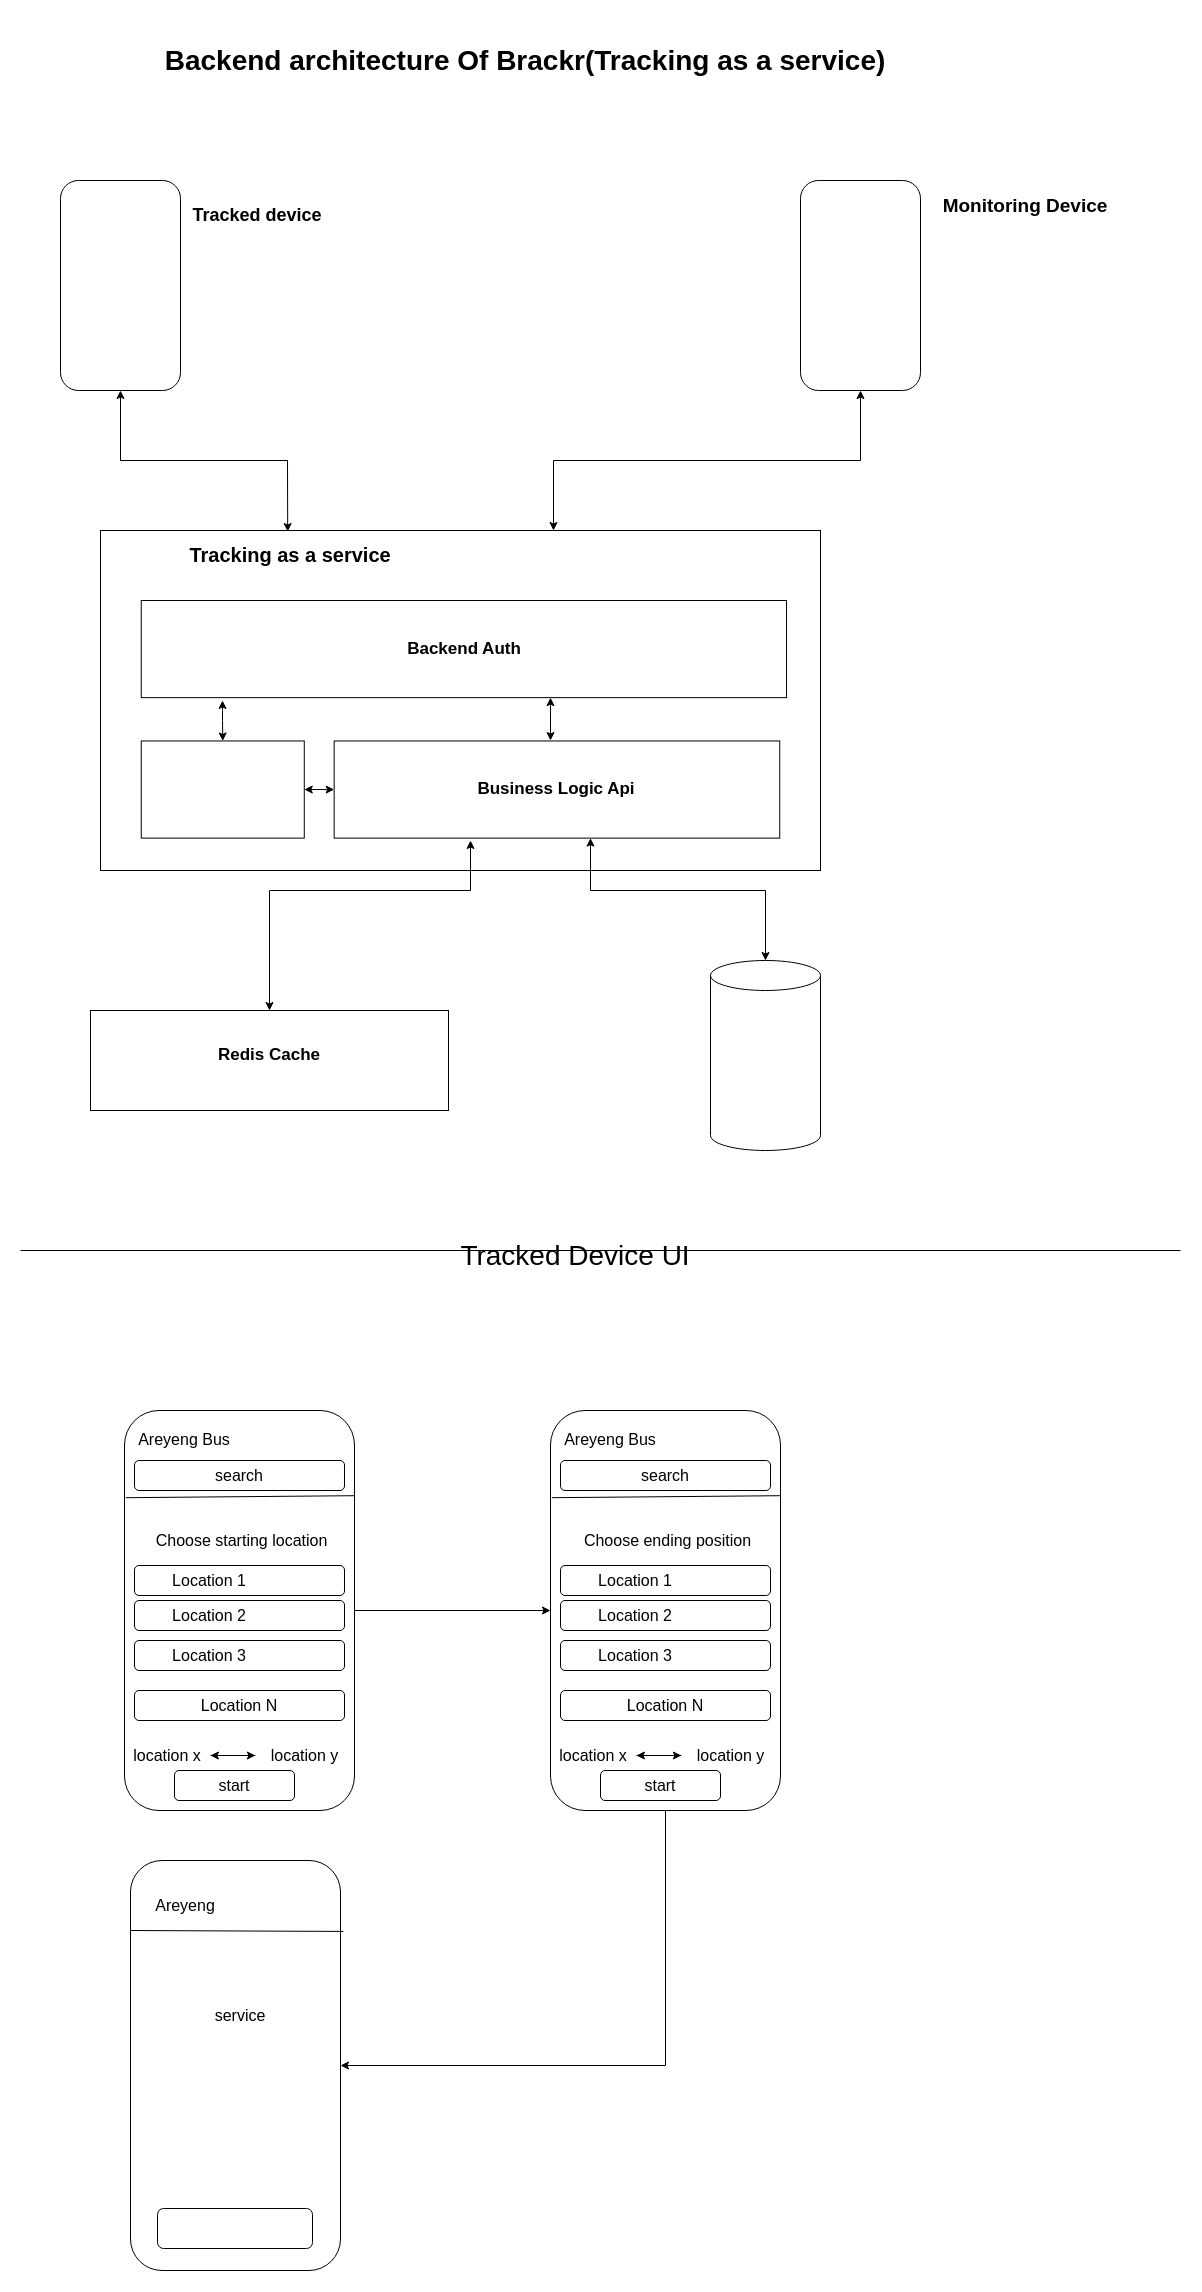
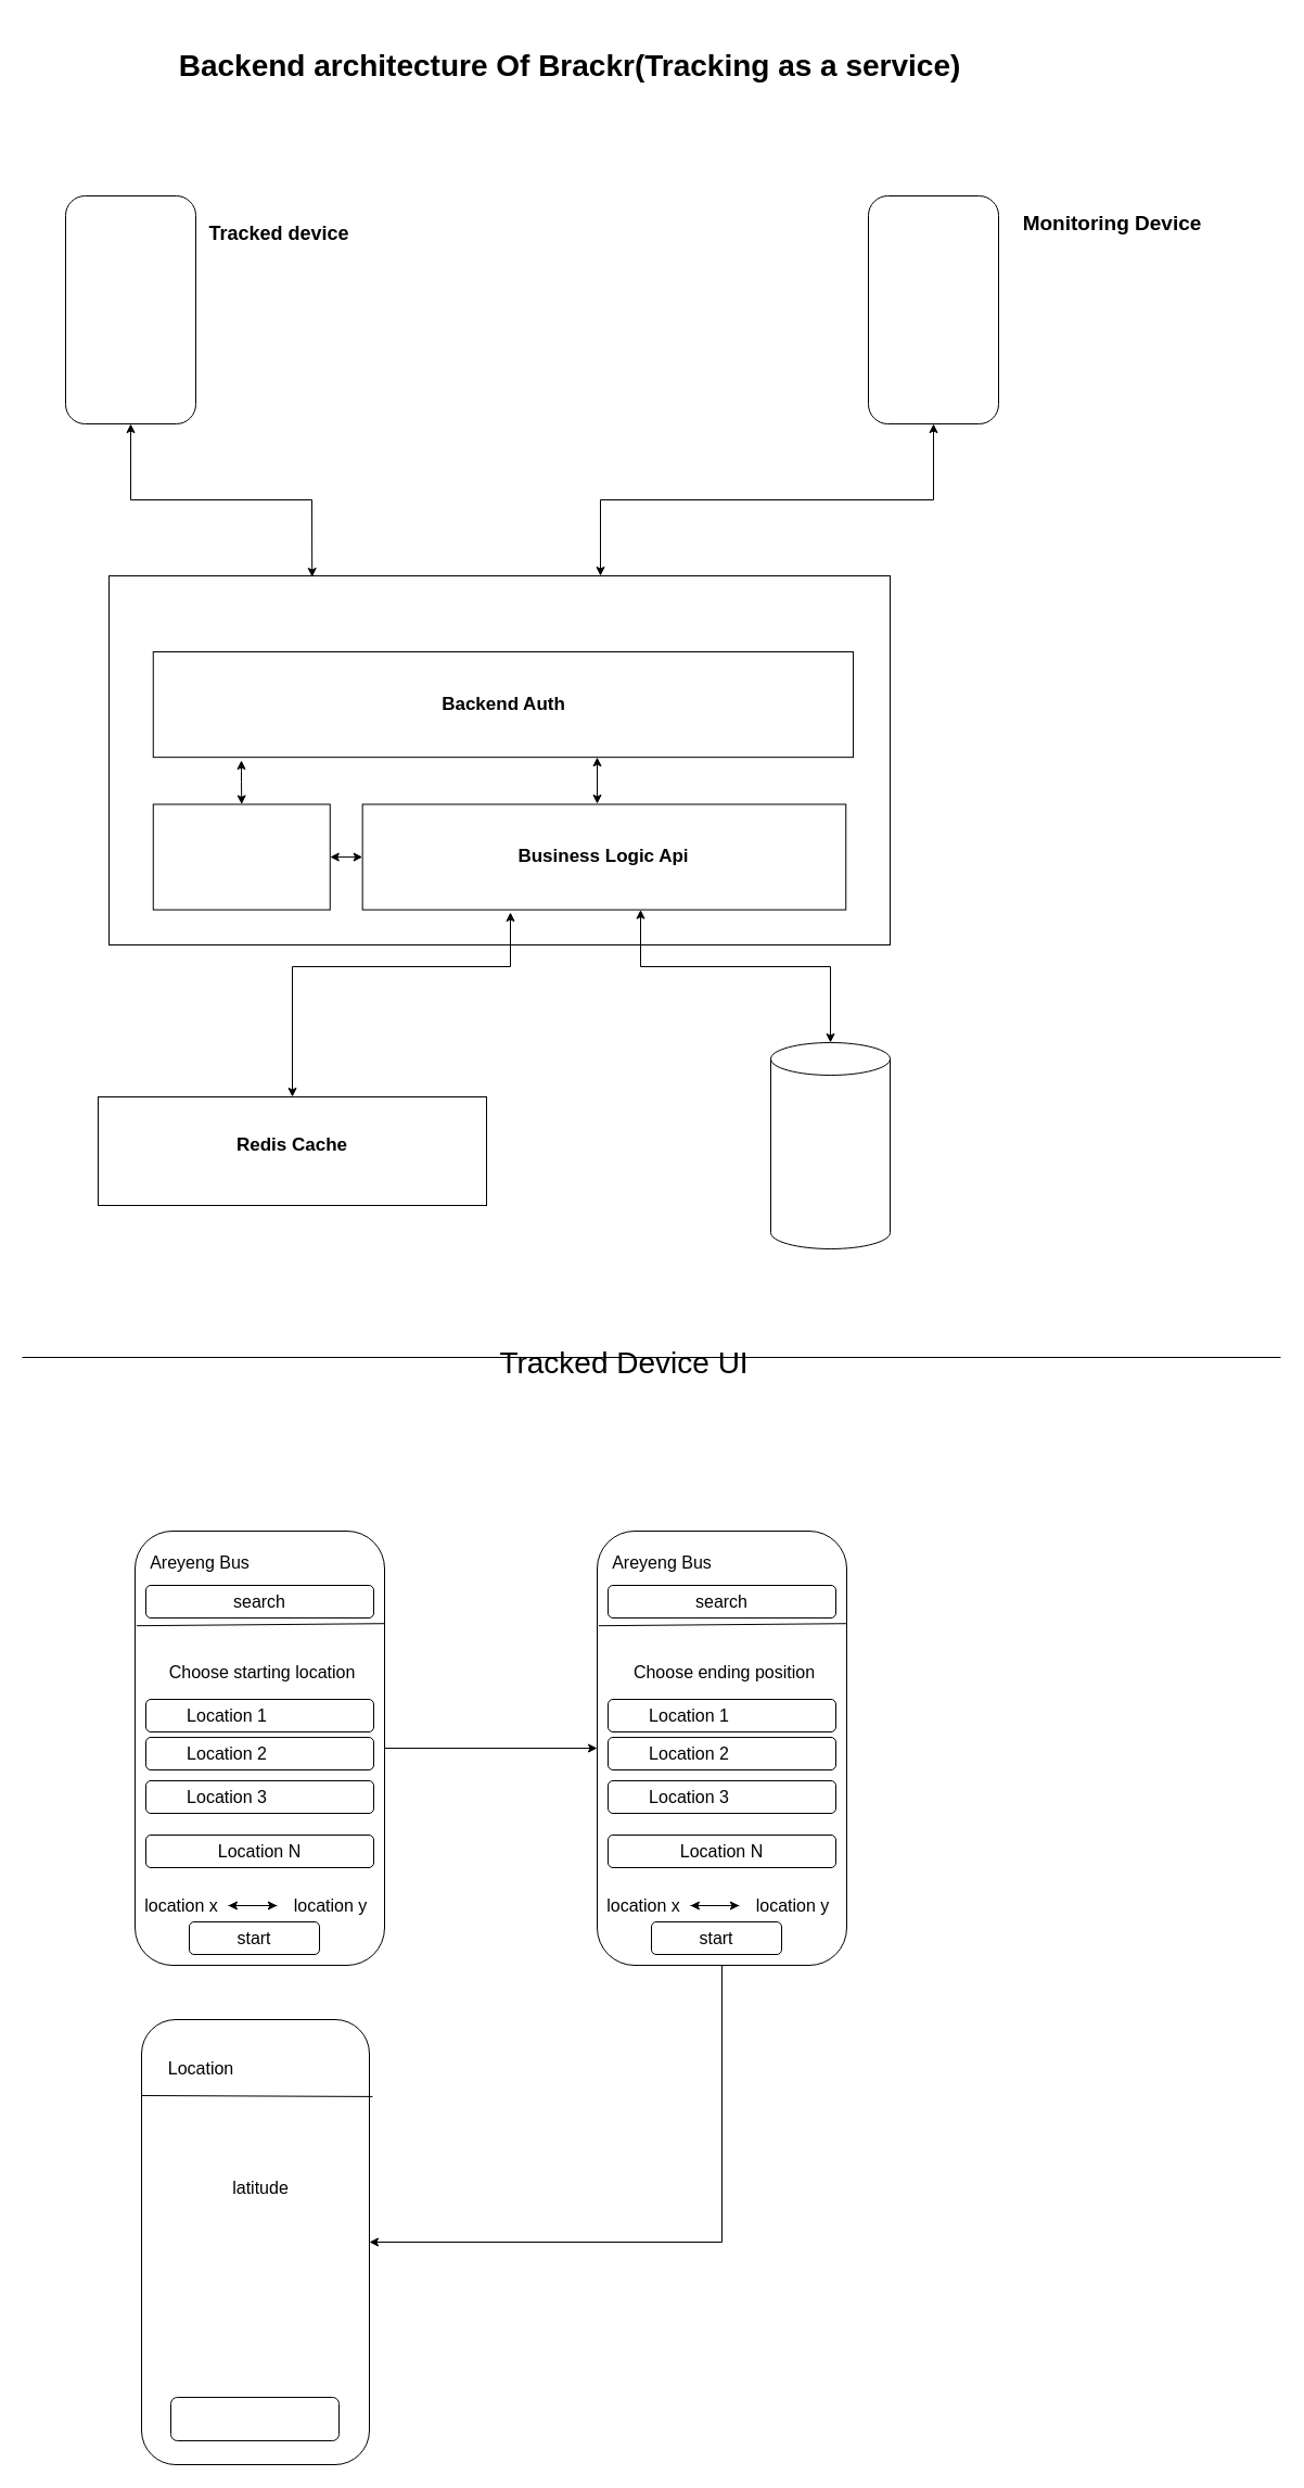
- <mxCell id="13" value="&lt;b&gt;&lt;font style=&quot;font-size: 20px&quot;&gt;Tracking as a service&lt;/font&gt;&lt;/b&gt;" style="text;html=1;strokeColor=none;fillColor=none;align=center;verticalAlign=middle;whiteSpace=wrap;rounded=0;" parent="6" vertex="1"><mxGeometry x="20" y="9" width="340" height="30" as="geometry" /></mxCell>
- <mxCell id="82" value="Areyeng" style="text;html=1;strokeColor=none;fillColor=none;align=center;verticalAlign=middle;whiteSpace=wrap;rounded=0;fontSize=16;" parent="1" vertex="1"><mxGeometry x="130" y="1890" width="110" height="30" as="geometry" /></mxCell>
+ <mxCell id="82" value="Location" style="text;html=1;strokeColor=none;fillColor=none;align=center;verticalAlign=middle;whiteSpace=wrap;rounded=0;fontSize=16;" parent="1" vertex="1"><mxGeometry x="130" y="1890" width="110" height="30" as="geometry" /></mxCell>
- <mxCell id="80" value="service" style="text;html=1;strokeColor=none;fillColor=none;align=center;verticalAlign=middle;whiteSpace=wrap;rounded=0;fontSize=16;" parent="1" vertex="1"><mxGeometry x="160" y="2000" width="160" height="30" as="geometry" /></mxCell>
+ <mxCell id="80" value="latitude" style="text;html=1;strokeColor=none;fillColor=none;align=center;verticalAlign=middle;whiteSpace=wrap;rounded=0;fontSize=16;" parent="1" vertex="1"><mxGeometry x="160" y="2000" width="160" height="30" as="geometry" /></mxCell>
